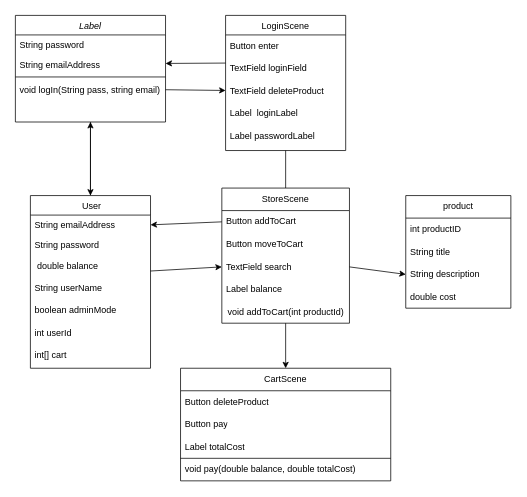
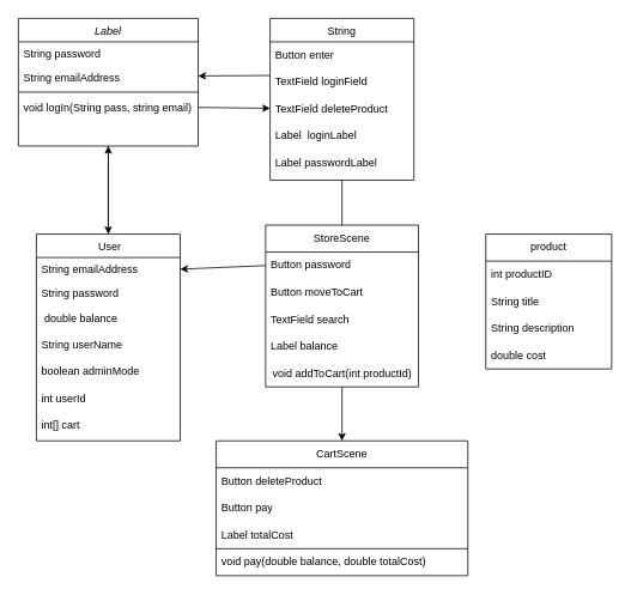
- <mxCell id="18" value="LoginScene" style="swimlane;fontStyle=0;align=center;verticalAlign=top;childLayout=stackLayout;horizontal=1;startSize=26;horizontalStack=0;resizeParent=1;resizeLast=0;collapsible=1;marginBottom=0;rounded=0;shadow=0;strokeWidth=1;" parent="1" vertex="1"><mxGeometry x="300" y="20" width="160" height="180" as="geometry"><mxRectangle x="550" y="140" width="160" height="26" as="alternateBounds" /></mxGeometry></mxCell>
+ <mxCell id="18" value="String" style="swimlane;fontStyle=0;align=center;verticalAlign=top;childLayout=stackLayout;horizontal=1;startSize=26;horizontalStack=0;resizeParent=1;resizeLast=0;collapsible=1;marginBottom=0;rounded=0;shadow=0;strokeWidth=1;" parent="1" vertex="1"><mxGeometry x="300" y="20" width="160" height="180" as="geometry"><mxRectangle x="550" y="140" width="160" height="26" as="alternateBounds" /></mxGeometry></mxCell>
- <mxCell id="25" value="Button addToCart" style="text;strokeColor=none;fillColor=none;align=left;verticalAlign=middle;spacingLeft=4;spacingRight=4;overflow=hidden;points=[[0,0.5],[1,0.5]];portConstraint=eastwest;rotatable=0;whiteSpace=wrap;html=1;labelBorderColor=none;" vertex="1" parent="24"><mxGeometry y="30" width="170" height="30" as="geometry" /></mxCell>
+ <mxCell id="25" value="Button password" style="text;strokeColor=none;fillColor=none;align=left;verticalAlign=middle;spacingLeft=4;spacingRight=4;overflow=hidden;points=[[0,0.5],[1,0.5]];portConstraint=eastwest;rotatable=0;whiteSpace=wrap;html=1;labelBorderColor=none;" vertex="1" parent="24"><mxGeometry y="30" width="170" height="30" as="geometry" /></mxCell>
- <mxCell id="32" style="edgeStyle=none;rounded=0;orthogonalLoop=1;jettySize=auto;html=1;exitX=1;exitY=0.75;exitDx=0;exitDy=0;entryX=0;entryY=0.5;entryDx=0;entryDy=0;" edge="1" parent="1" source="12" target="27"><mxGeometry relative="1" as="geometry" /></mxCell>
- <mxCell id="38" style="edgeStyle=none;rounded=0;orthogonalLoop=1;jettySize=auto;html=1;exitX=1;exitY=0.5;exitDx=0;exitDy=0;entryX=0;entryY=0.5;entryDx=0;entryDy=0;" edge="1" parent="1" source="27" target="36"><mxGeometry relative="1" as="geometry" /></mxCell>
